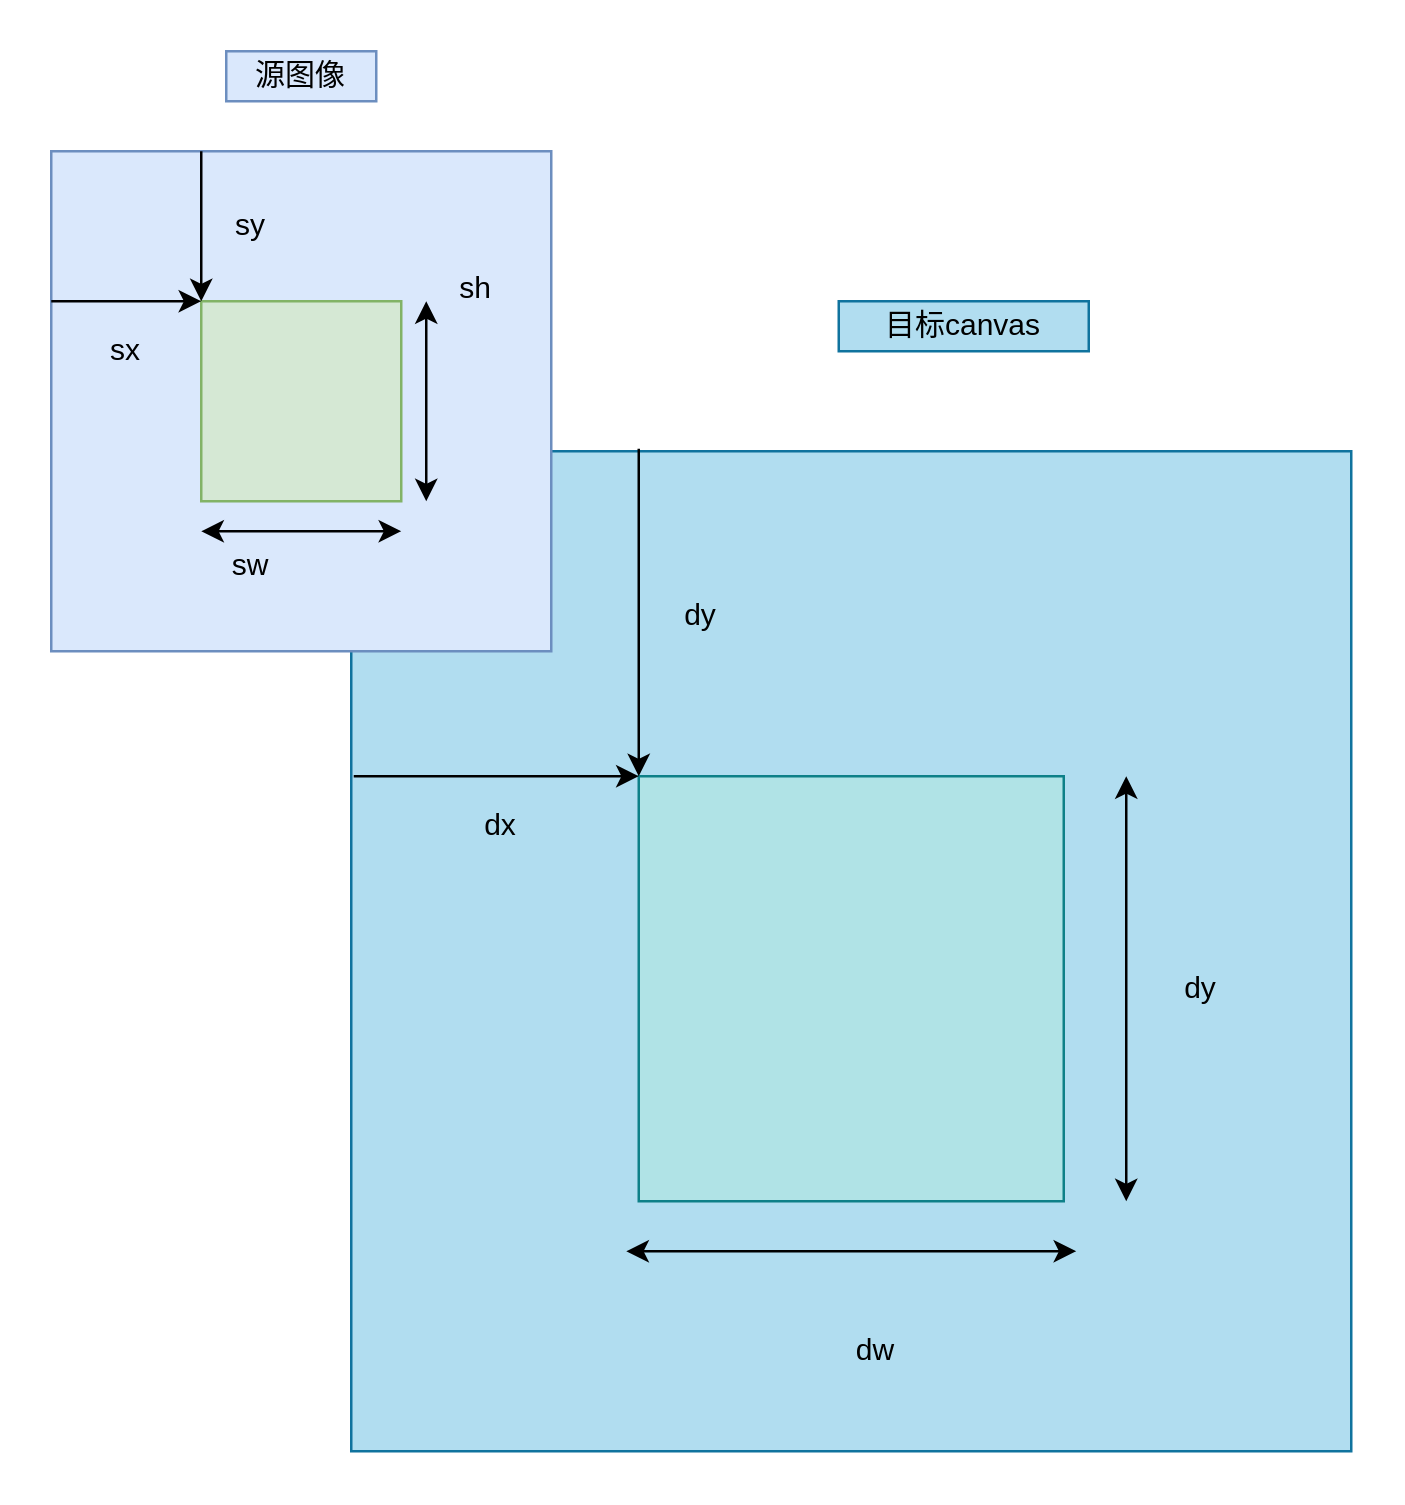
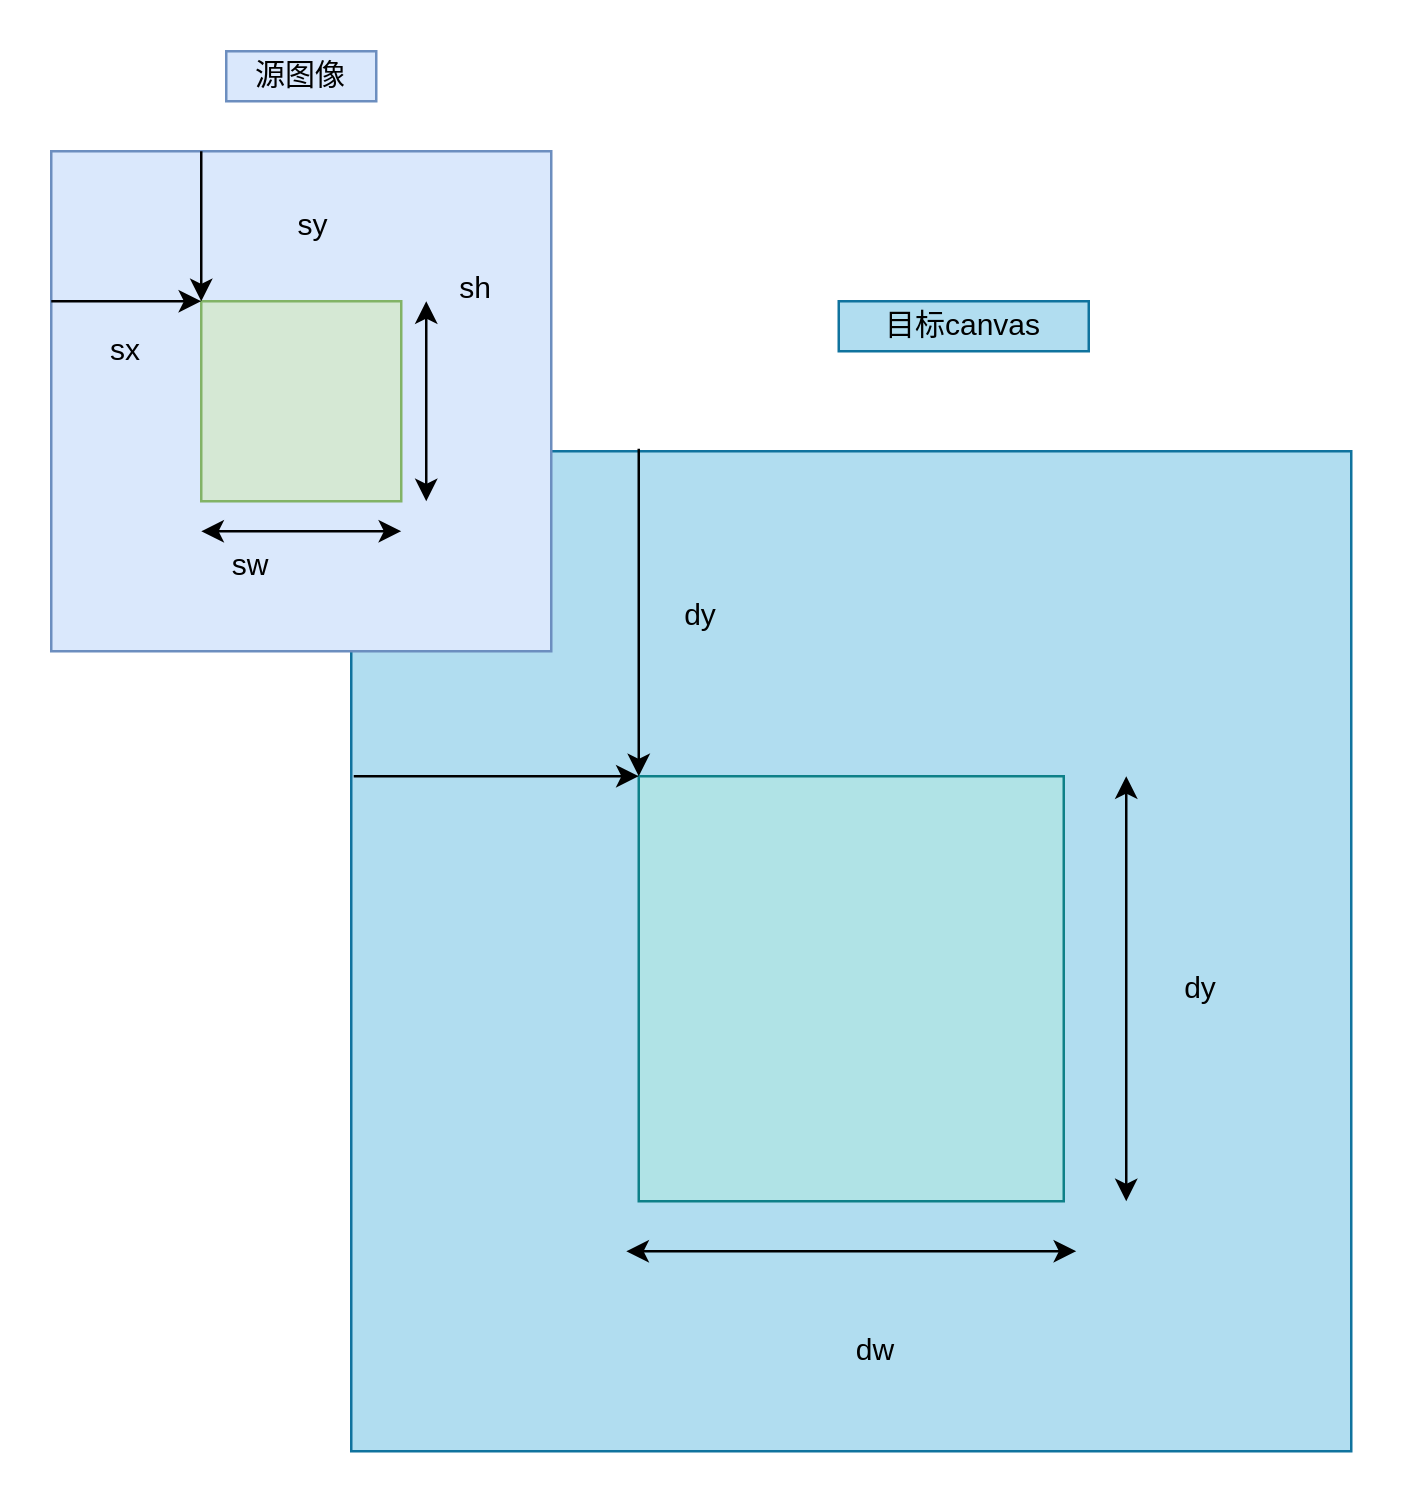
- <mxCell id="13" value="sy" style="text;html=1;strokeColor=none;fillColor=none;align=center;verticalAlign=middle;whiteSpace=wrap;rounded=0;" vertex="1" parent="1"><mxGeometry x="80" y="80" width="40" height="20" as="geometry" /></mxCell>
+ <mxCell id="13" value="sy" style="text;html=1;strokeColor=none;fillColor=none;align=center;verticalAlign=middle;whiteSpace=wrap;rounded=0;" vertex="1" parent="1"><mxGeometry x="105" y="80" width="40" height="20" as="geometry" /></mxCell>
- <mxCell id="17" value="dx" style="text;html=1;strokeColor=none;fillColor=none;align=center;verticalAlign=middle;whiteSpace=wrap;rounded=0;" vertex="1" parent="1"><mxGeometry x="180" y="320" width="40" height="20" as="geometry" /></mxCell>
